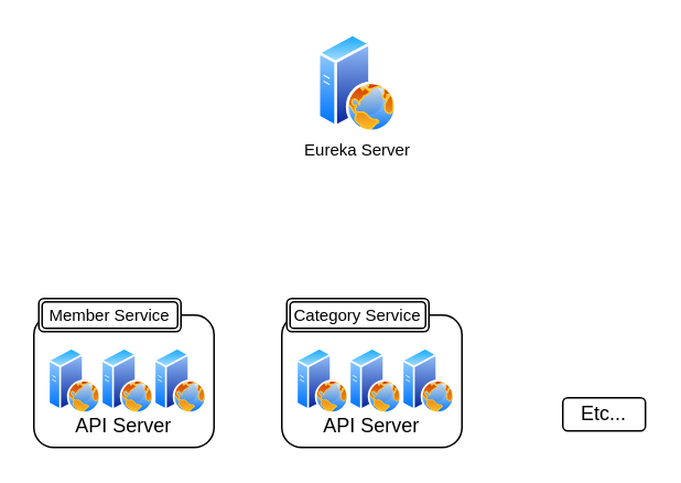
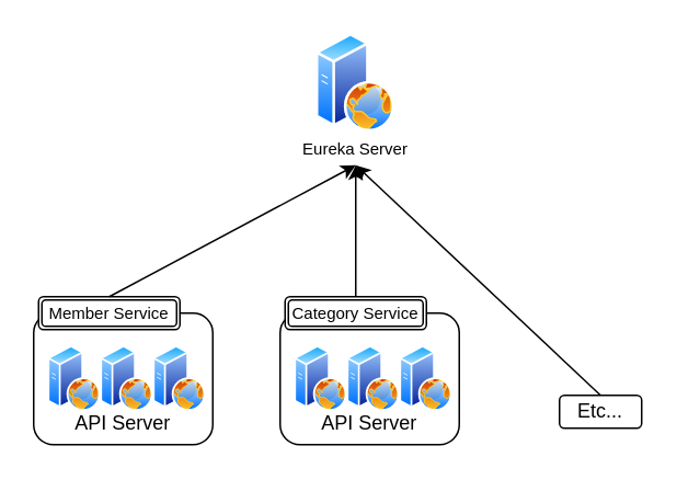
+ <mxCell id="15" value="" style="endArrow=classic;html=1;exitX=0.5;exitY=0;exitDx=0;exitDy=0;entryX=0.5;entryY=1;entryDx=0;entryDy=0;" edge="1" parent="1" source="7" target="16"><mxGeometry width="50" height="50" relative="1" as="geometry"><mxPoint x="40" y="150" as="sourcePoint" /><mxPoint x="60" y="130" as="targetPoint" /></mxGeometry></mxCell>
+ <mxCell id="17" value="" style="endArrow=classic;html=1;exitX=0.5;exitY=0;exitDx=0;exitDy=0;entryX=0.5;entryY=1;entryDx=0;entryDy=0;" edge="1" parent="1" source="13" target="16"><mxGeometry width="50" height="50" relative="1" as="geometry"><mxPoint x="76" y="190" as="sourcePoint" /><mxPoint x="166" y="110" as="targetPoint" /></mxGeometry></mxCell>
+ <mxCell id="19" value="" style="endArrow=classic;html=1;exitX=0.5;exitY=0;exitDx=0;exitDy=0;entryX=0.5;entryY=1;entryDx=0;entryDy=0;" edge="1" parent="1" source="18" target="16"><mxGeometry width="50" height="50" relative="1" as="geometry"><mxPoint x="450" y="190" as="sourcePoint" /><mxPoint x="500" y="140" as="targetPoint" /></mxGeometry></mxCell>
